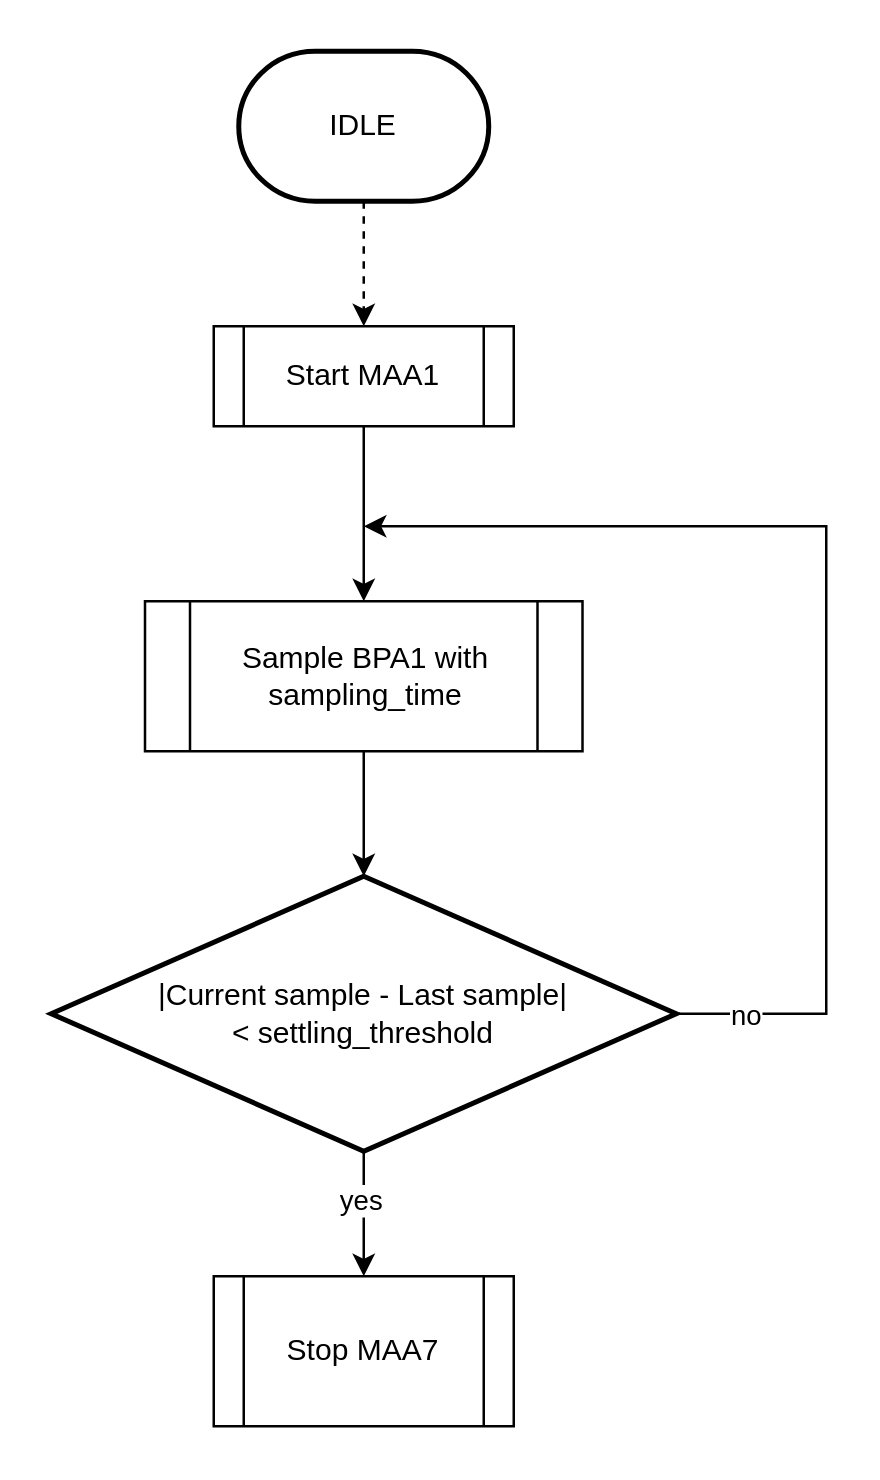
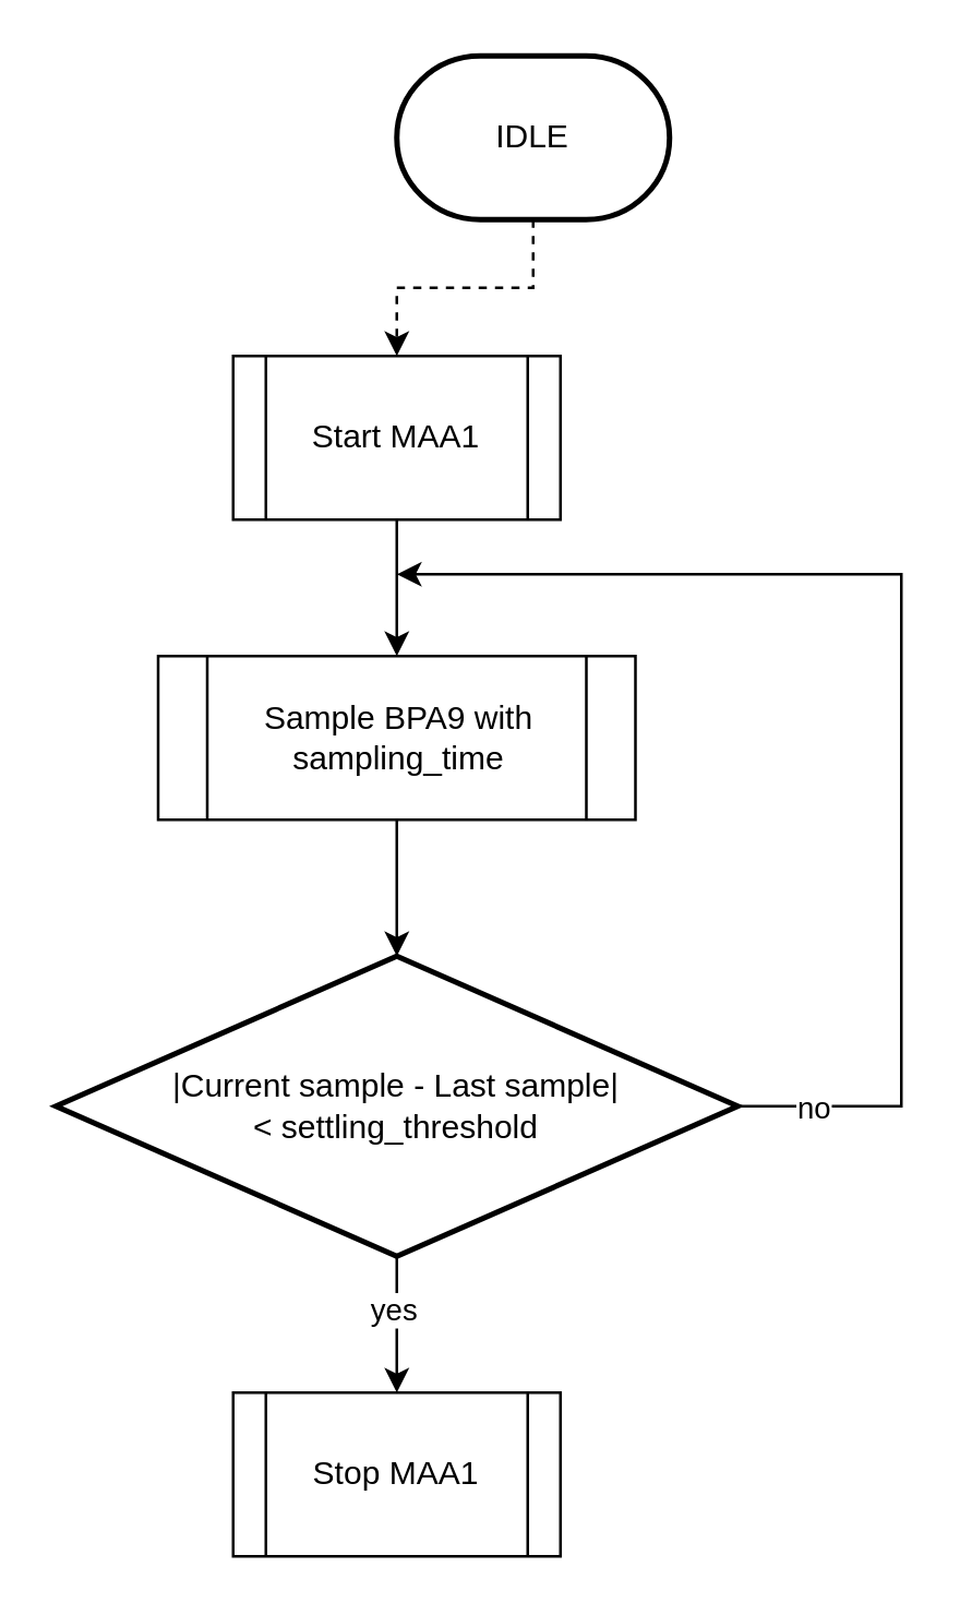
- <mxCell id="3" value="IDLE" style="strokeWidth=2;html=1;shape=mxgraph.flowchart.terminator;whiteSpace=wrap;" vertex="1" parent="1"><mxGeometry x="95" y="20" width="100" height="60" as="geometry" /></mxCell>
+ <mxCell id="3" value="IDLE" style="strokeWidth=2;html=1;shape=mxgraph.flowchart.terminator;whiteSpace=wrap;" vertex="1" parent="1"><mxGeometry x="145" y="20" width="100" height="60" as="geometry" /></mxCell>
- <mxCell id="5" value="Start MAA1" style="shape=process;whiteSpace=wrap;html=1;backgroundOutline=1;" vertex="1" parent="1"><mxGeometry x="85" y="130" width="120" height="40" as="geometry" /></mxCell>
+ <mxCell id="5" value="Start MAA1" style="shape=process;whiteSpace=wrap;html=1;backgroundOutline=1;" vertex="1" parent="1"><mxGeometry x="85" y="130" width="120" height="60" as="geometry" /></mxCell>
- <mxCell id="11" value="Sample BPA1 with sampling_time" style="shape=process;whiteSpace=wrap;html=1;backgroundOutline=1;" vertex="1" parent="1"><mxGeometry x="57.5" y="240" width="175" height="60" as="geometry" /></mxCell>
+ <mxCell id="11" value="Sample BPA9 with sampling_time" style="shape=process;whiteSpace=wrap;html=1;backgroundOutline=1;" vertex="1" parent="1"><mxGeometry x="57.5" y="240" width="175" height="60" as="geometry" /></mxCell>
- <mxCell id="12" value="Stop MAA7" style="shape=process;whiteSpace=wrap;html=1;backgroundOutline=1;" vertex="1" parent="1"><mxGeometry x="85" y="510" width="120" height="60" as="geometry" /></mxCell>
+ <mxCell id="12" value="Stop MAA1" style="shape=process;whiteSpace=wrap;html=1;backgroundOutline=1;" vertex="1" parent="1"><mxGeometry x="85" y="510" width="120" height="60" as="geometry" /></mxCell>
